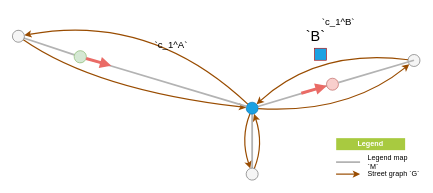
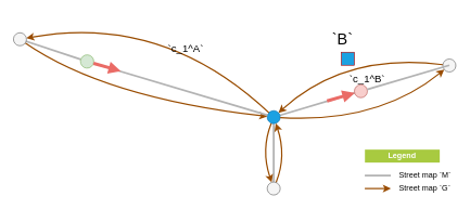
- <mxCell id="16" value="&lt;div&gt;&lt;font style=&quot;font-size: 16px&quot;&gt;`c_1^B`&lt;/font&gt;&lt;/div&gt;" style="text;html=1;strokeColor=none;fillColor=none;align=center;verticalAlign=middle;whiteSpace=wrap;rounded=0;fontColor=#000000;" parent="1" vertex="1"><mxGeometry x="544" y="25" width="40" height="20" as="geometry" /></mxCell>
+ <mxCell id="16" value="&lt;div&gt;&lt;font style=&quot;font-size: 16px&quot;&gt;`c_1^B`&lt;/font&gt;&lt;/div&gt;" style="text;html=1;strokeColor=none;fillColor=none;align=center;verticalAlign=middle;whiteSpace=wrap;rounded=0;fontColor=#000000;" parent="1" vertex="1"><mxGeometry x="544" y="110" width="40" height="20" as="geometry" /></mxCell>
- <mxCell id="22" value="Legend map `M`" style="text;html=1;strokeColor=none;fillColor=none;align=left;verticalAlign=middle;whiteSpace=wrap;rounded=0;" parent="1" vertex="1"><mxGeometry x="610.63" y="260" width="89.37" height="20" as="geometry" /></mxCell>
+ <mxCell id="22" value="Street map `M`" style="text;html=1;strokeColor=none;fillColor=none;align=left;verticalAlign=middle;whiteSpace=wrap;rounded=0;" parent="1" vertex="1"><mxGeometry x="610.63" y="260" width="89.37" height="20" as="geometry" /></mxCell>
- <mxCell id="24" value="&lt;span style=&quot;text-align: right&quot;&gt;Street graph `G`&lt;/span&gt;" style="text;html=1;strokeColor=none;fillColor=none;align=left;verticalAlign=middle;whiteSpace=wrap;rounded=0;" parent="1" vertex="1"><mxGeometry x="610.63" y="280" width="89.37" height="20" as="geometry" /></mxCell>
+ <mxCell id="24" value="&lt;span style=&quot;text-align: right&quot;&gt;Street map `G`&lt;/span&gt;" style="text;html=1;strokeColor=none;fillColor=none;align=left;verticalAlign=middle;whiteSpace=wrap;rounded=0;" parent="1" vertex="1"><mxGeometry x="610.63" y="280" width="89.37" height="20" as="geometry" /></mxCell>
